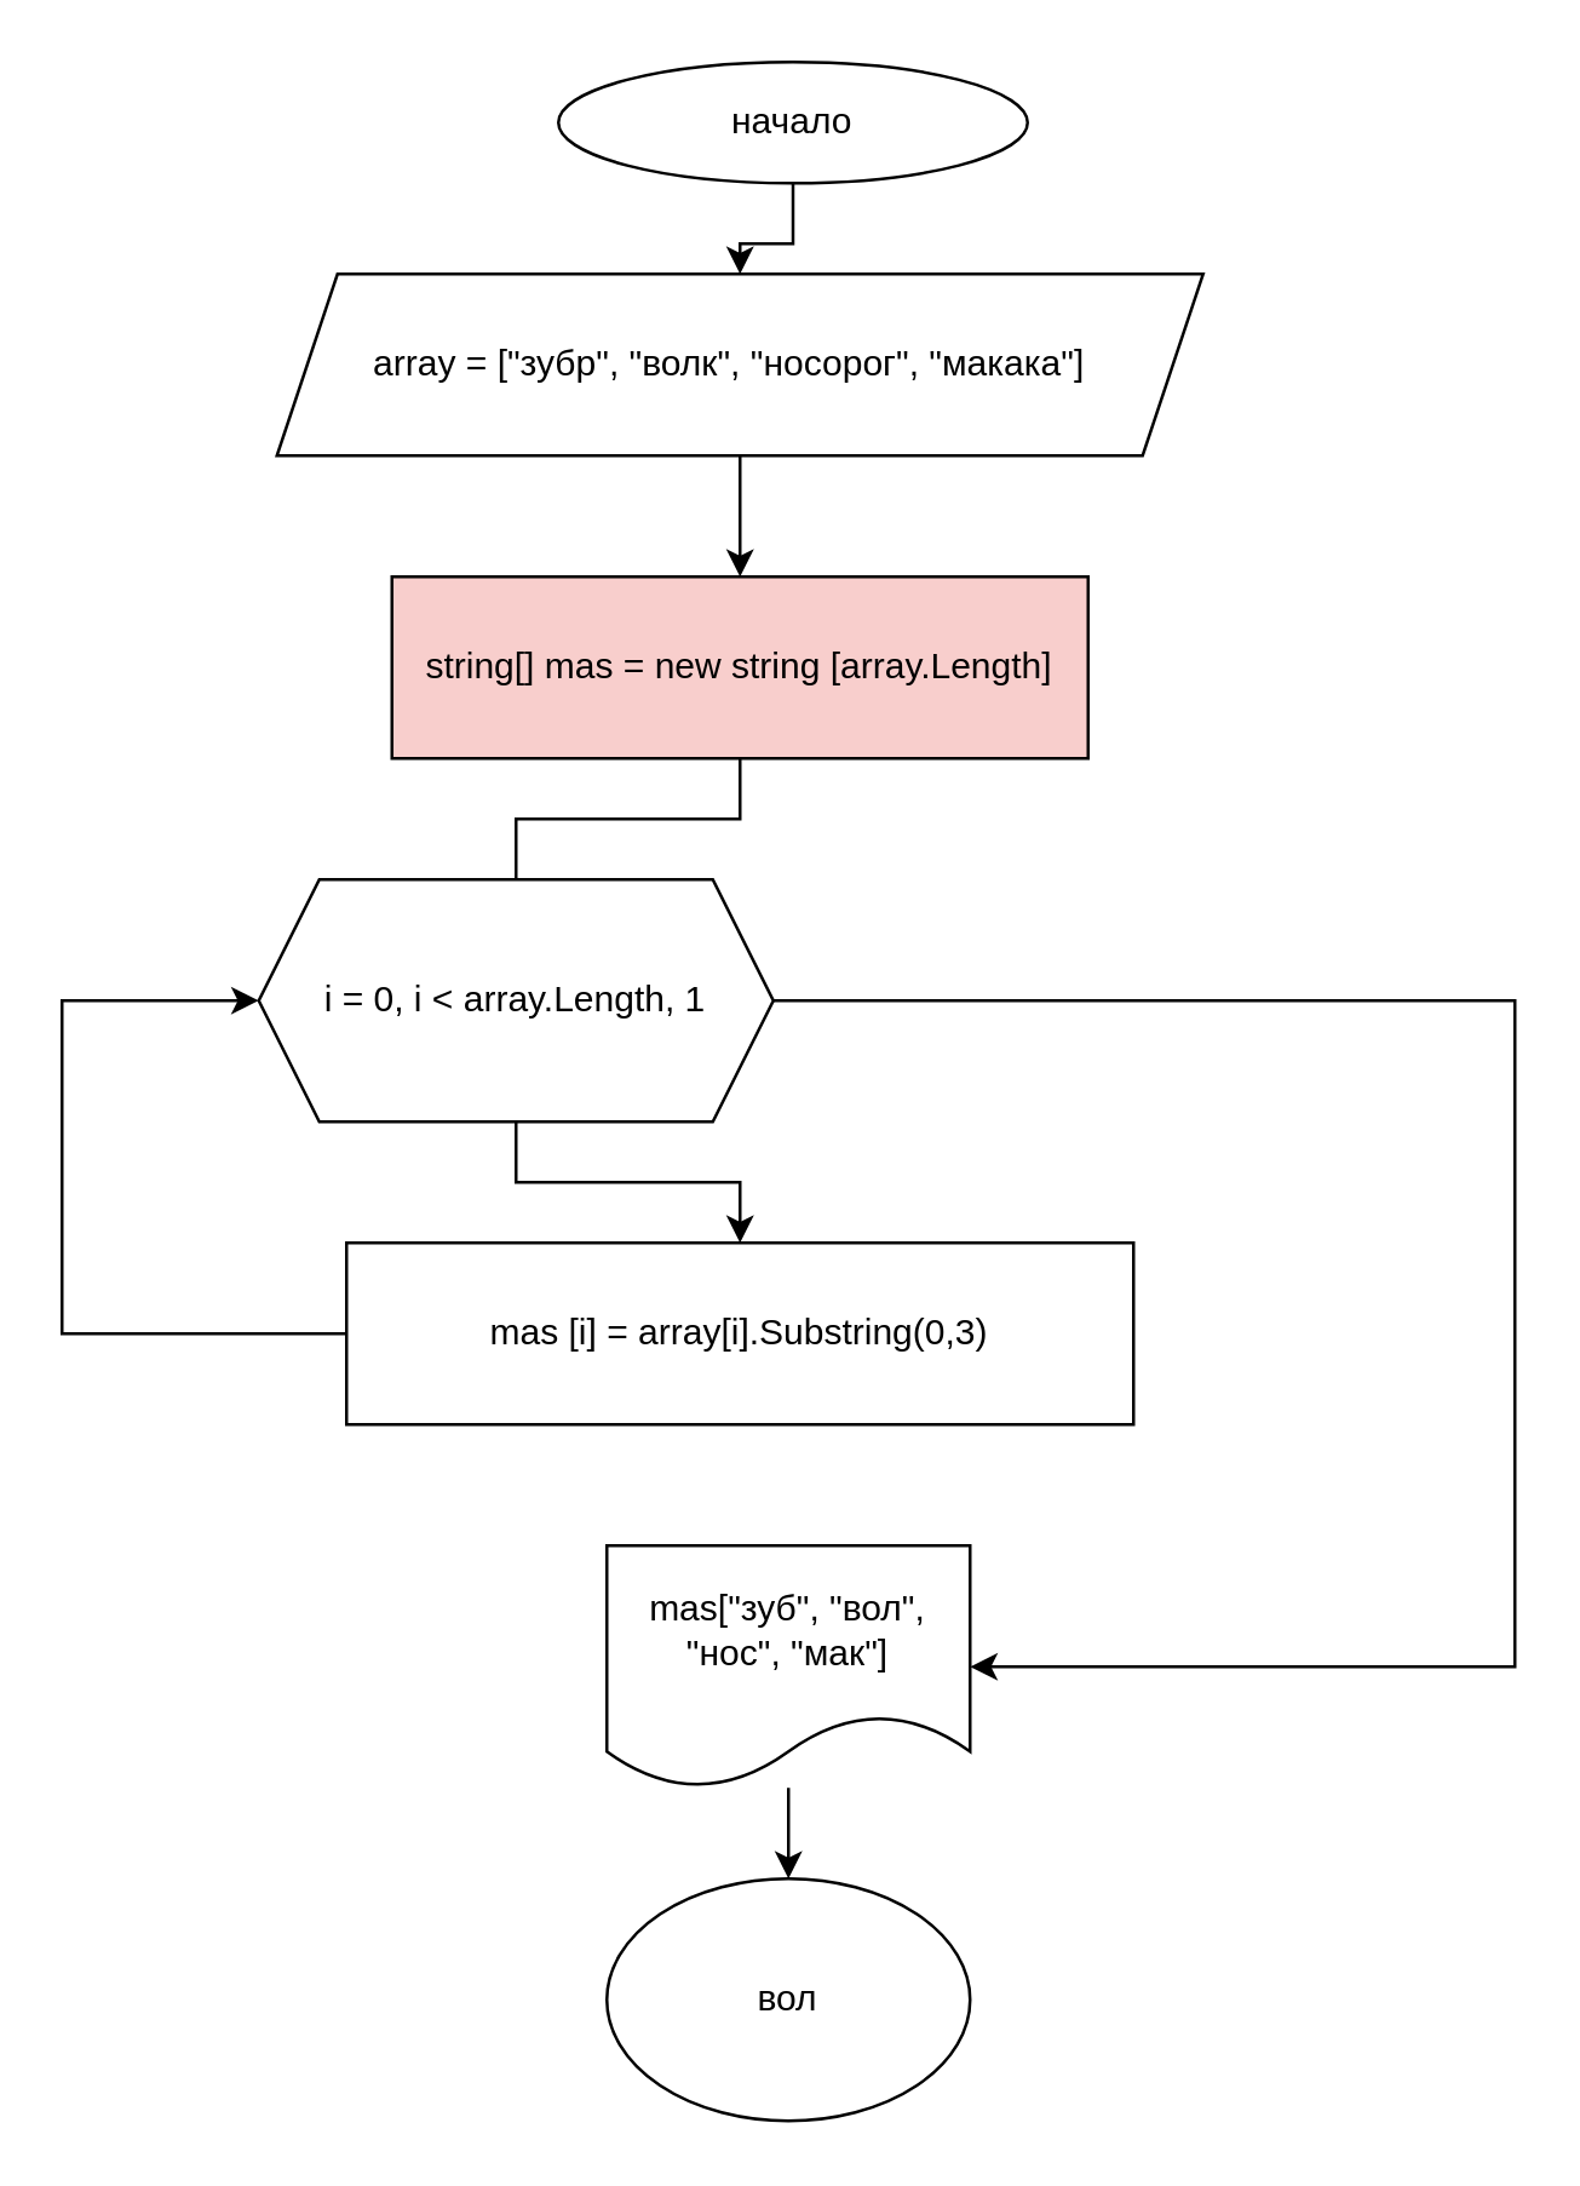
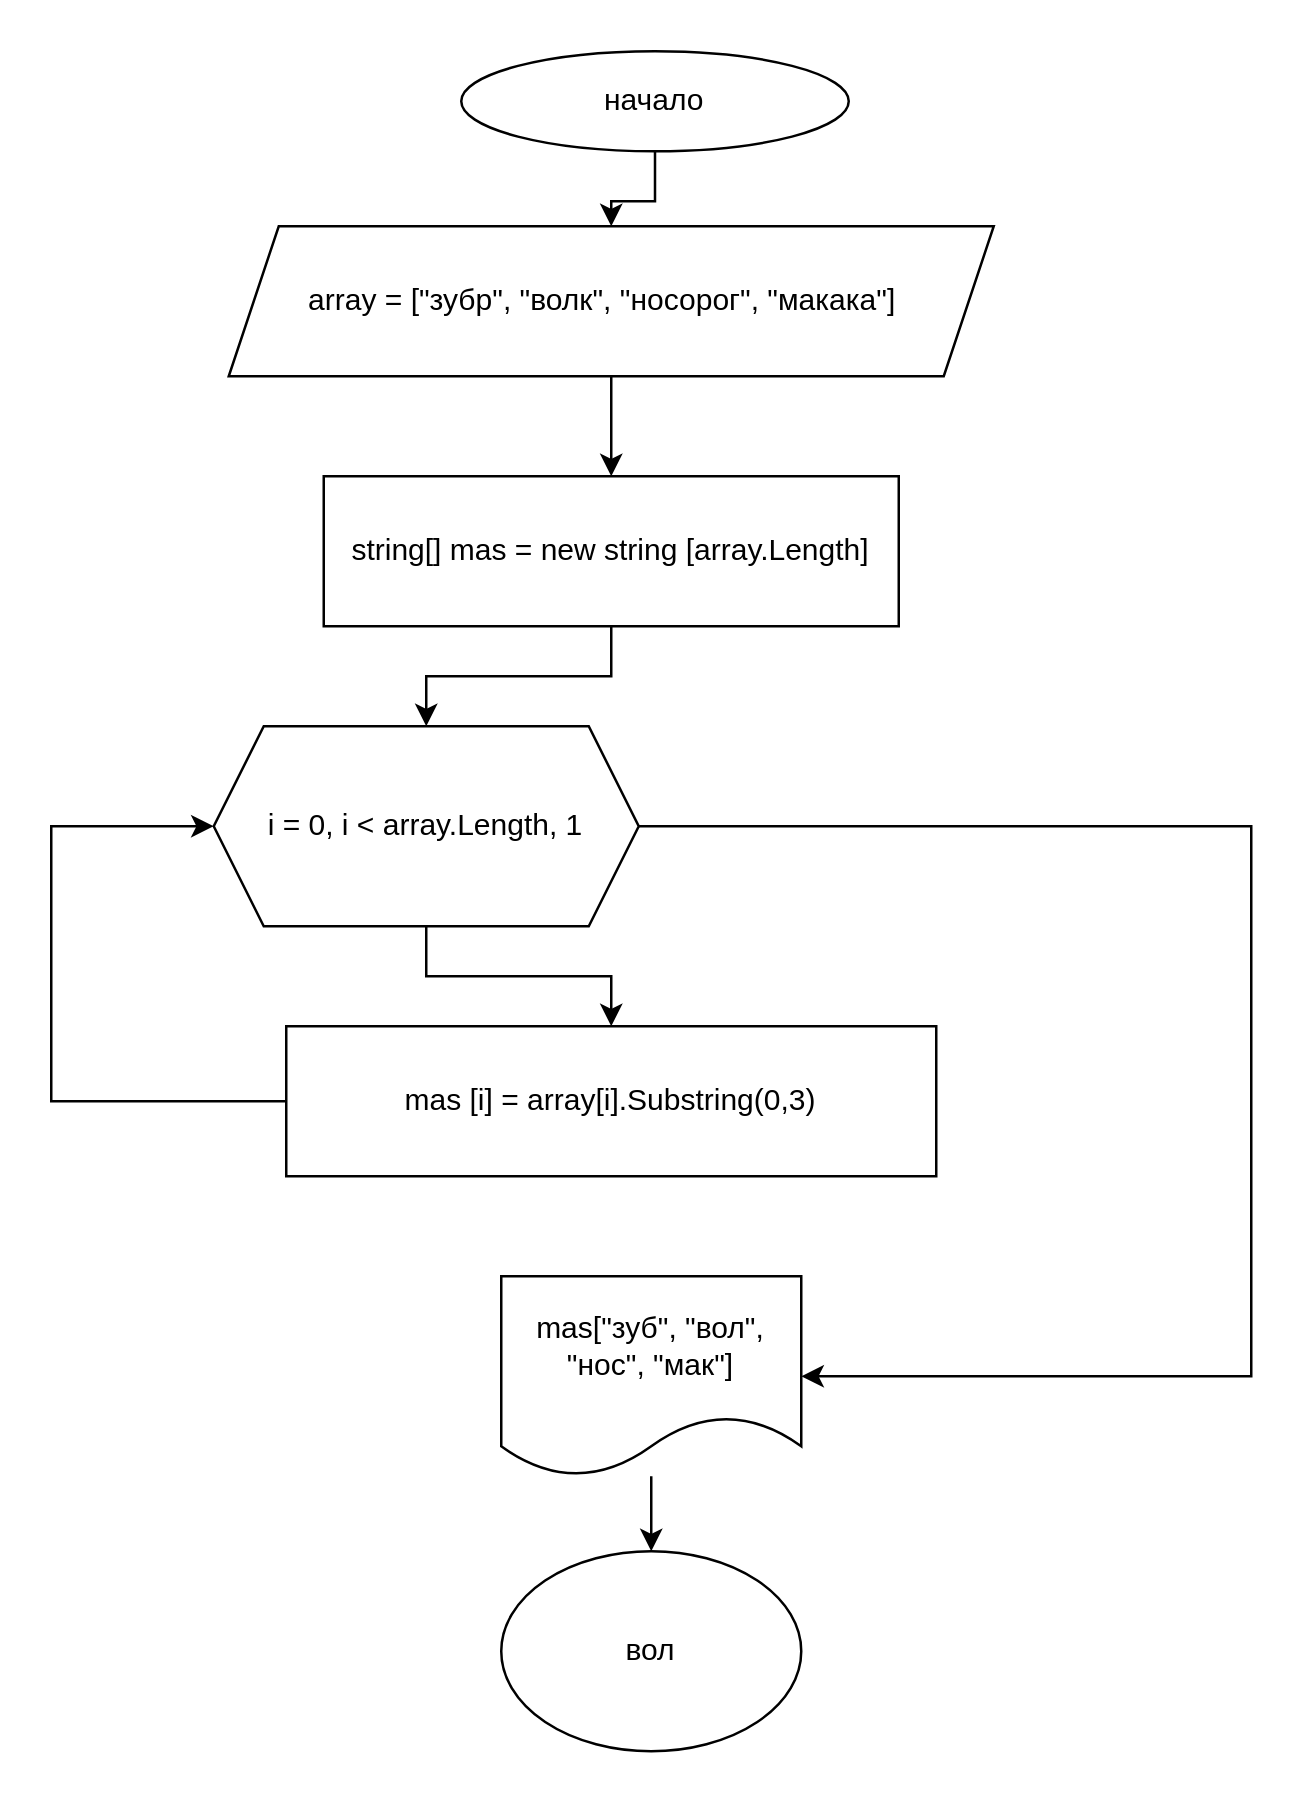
- <mxCell id="8" value="string[] mas = new string [array.Length]" style="rounded=0;whiteSpace=wrap;html=1;fillColor=#f8cecc;" vertex="1" parent="1"><mxGeometry x="129" y="190" width="230" height="60" as="geometry" /></mxCell>
+ <mxCell id="8" value="string[] mas = new string [array.Length]" style="rounded=0;whiteSpace=wrap;html=1;" vertex="1" parent="1"><mxGeometry x="129" y="190" width="230" height="60" as="geometry" /></mxCell>
- <mxCell id="7" value="" style="edgeStyle=orthogonalEdgeStyle;rounded=0;orthogonalLoop=1;jettySize=auto;html=1;endArrow=none;" edge="1" parent="1" source="8" target="11"><mxGeometry relative="1" as="geometry" /></mxCell>
+ <mxCell id="7" value="" style="edgeStyle=orthogonalEdgeStyle;rounded=0;orthogonalLoop=1;jettySize=auto;html=1;" edge="1" parent="1" source="8" target="11"><mxGeometry relative="1" as="geometry" /></mxCell>
